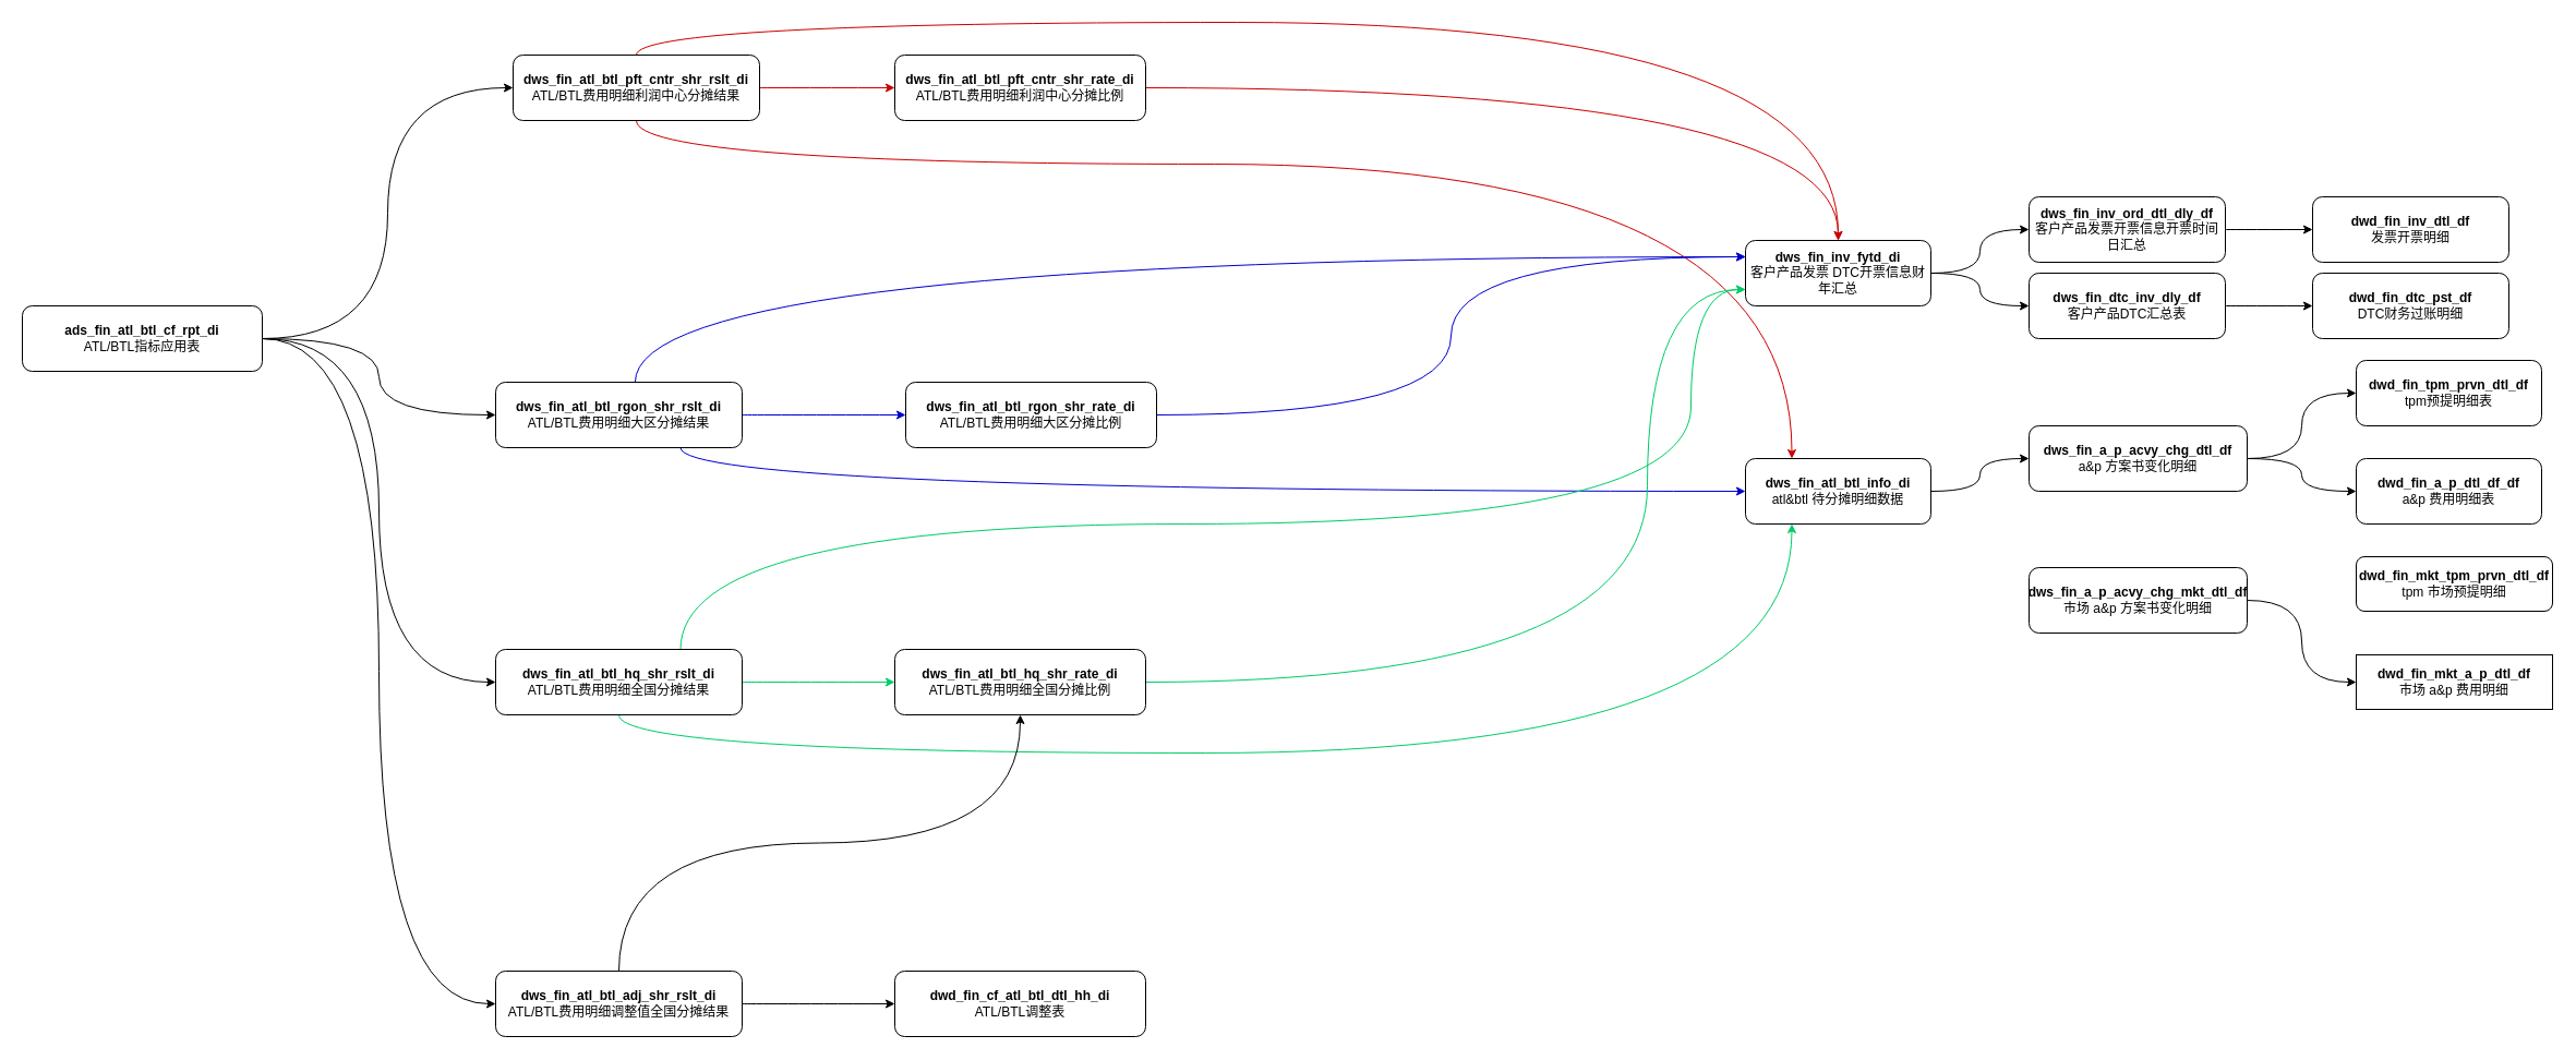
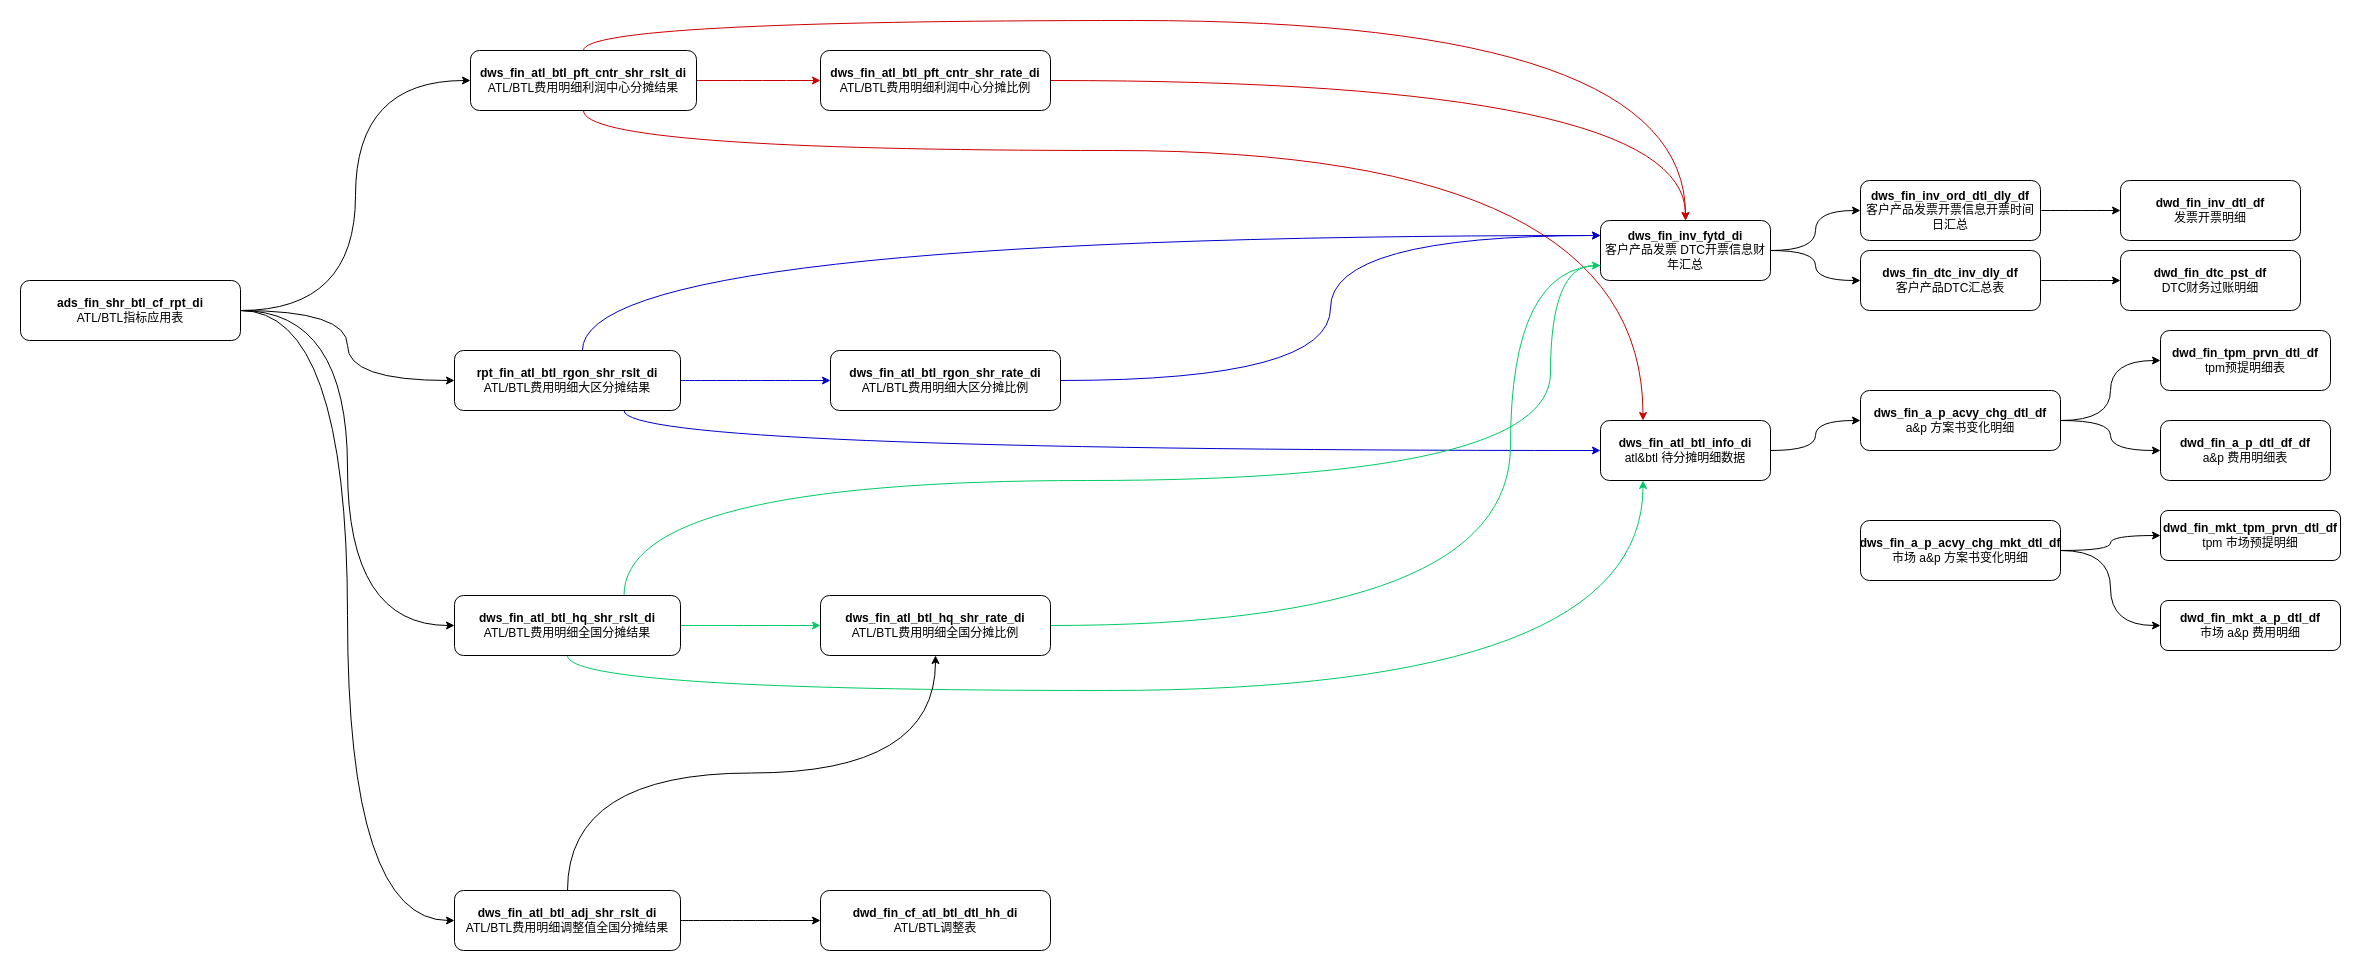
- <mxCell id="47" style="edgeStyle=orthogonalEdgeStyle;rounded=0;orthogonalLoop=1;jettySize=auto;html=1;entryX=0;entryY=0.75;entryDx=0;entryDy=0;curved=1;strokeColor=#00CC66;" edge="1" parent="1" source="48" target="38"><mxGeometry relative="1" as="geometry"><Array as="points"><mxPoint x="1510" y="625" /><mxPoint x="1510" y="265" /></Array></mxGeometry></mxCell>
+ <mxCell id="47" style="edgeStyle=orthogonalEdgeStyle;rounded=0;orthogonalLoop=1;jettySize=auto;html=1;entryX=0;entryY=0.75;entryDx=0;entryDy=0;curved=1;strokeColor=#00CC66;endArrow=none;" edge="1" parent="1" source="48" target="38"><mxGeometry relative="1" as="geometry"><Array as="points"><mxPoint x="1510" y="625" /><mxPoint x="1510" y="265" /></Array></mxGeometry></mxCell>
- <mxCell id="6" value="&lt;b&gt;ads_fin_atl_btl_cf_rpt_di&lt;/b&gt;&lt;div&gt;ATL/BTL指标应用表&lt;/div&gt;" style="rounded=1;whiteSpace=wrap;html=1;" parent="1" vertex="1"><mxGeometry x="20" y="280" width="220" height="60" as="geometry" /></mxCell>
+ <mxCell id="6" value="&lt;b&gt;ads_fin_shr_btl_cf_rpt_di&lt;/b&gt;&lt;div&gt;ATL/BTL指标应用表&lt;/div&gt;" style="rounded=1;whiteSpace=wrap;html=1;" parent="1" vertex="1"><mxGeometry x="20" y="280" width="220" height="60" as="geometry" /></mxCell>
- <mxCell id="10" value="&lt;b&gt;dws_fin_atl_btl_rgon_shr_rslt_di&lt;/b&gt;&lt;div&gt;ATL/BTL费用明细大区分摊结果&lt;/div&gt;" style="rounded=1;html=1;whiteSpace=wrap;" parent="1" vertex="1"><mxGeometry x="454" y="350" width="226" height="60" as="geometry" /></mxCell>
+ <mxCell id="10" value="&lt;b&gt;rpt_fin_atl_btl_rgon_shr_rslt_di&lt;/b&gt;&lt;div&gt;ATL/BTL费用明细大区分摊结果&lt;/div&gt;" style="rounded=1;html=1;whiteSpace=wrap;" parent="1" vertex="1"><mxGeometry x="454" y="350" width="226" height="60" as="geometry" /></mxCell>
+ <mxCell id="27" style="edgeStyle=orthogonalEdgeStyle;rounded=0;orthogonalLoop=1;jettySize=auto;html=1;entryX=0;entryY=0.5;entryDx=0;entryDy=0;curved=1;" parent="1" source="29" target="32" edge="1"><mxGeometry relative="1" as="geometry" /></mxCell>
- <mxCell id="33" value="&lt;b&gt;dwd_fin_mkt_a_p_dtl_df&lt;/b&gt;&lt;br&gt;&lt;div&gt;市场 a&amp;amp;p 费用明细&lt;/div&gt;" style="whiteSpace=wrap;html=1;rounded=0;" parent="1" vertex="1"><mxGeometry x="2160" y="600" width="180" height="50" as="geometry" /></mxCell>
+ <mxCell id="33" value="&lt;b&gt;dwd_fin_mkt_a_p_dtl_df&lt;/b&gt;&lt;br&gt;&lt;div&gt;市场 a&amp;amp;p 费用明细&lt;/div&gt;" style="rounded=1;whiteSpace=wrap;html=1;" parent="1" vertex="1"><mxGeometry x="2160" y="600" width="180" height="50" as="geometry" /></mxCell>
